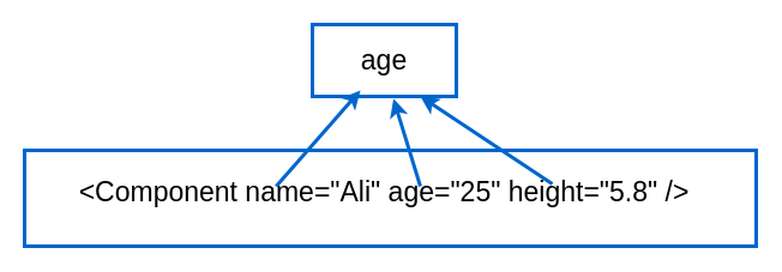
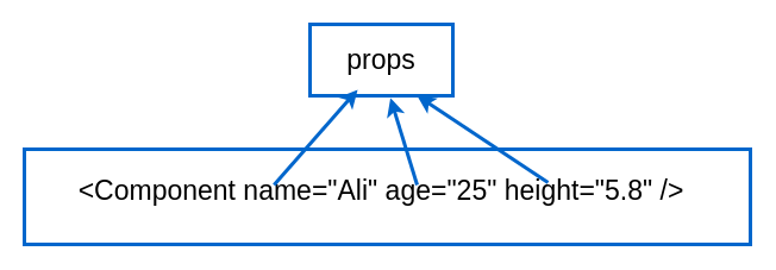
- <mxCell id="4" value="age" style="whiteSpace=wrap;html=1;fontSize=23;strokeWidth=3;strokeColor=#0066CC;" vertex="1" parent="1"><mxGeometry x="260" y="20" width="120" height="60" as="geometry" /></mxCell>
+ <mxCell id="4" value="props" style="whiteSpace=wrap;html=1;fontSize=23;strokeWidth=3;strokeColor=#0066CC;" vertex="1" parent="1"><mxGeometry x="260" y="20" width="120" height="60" as="geometry" /></mxCell>
